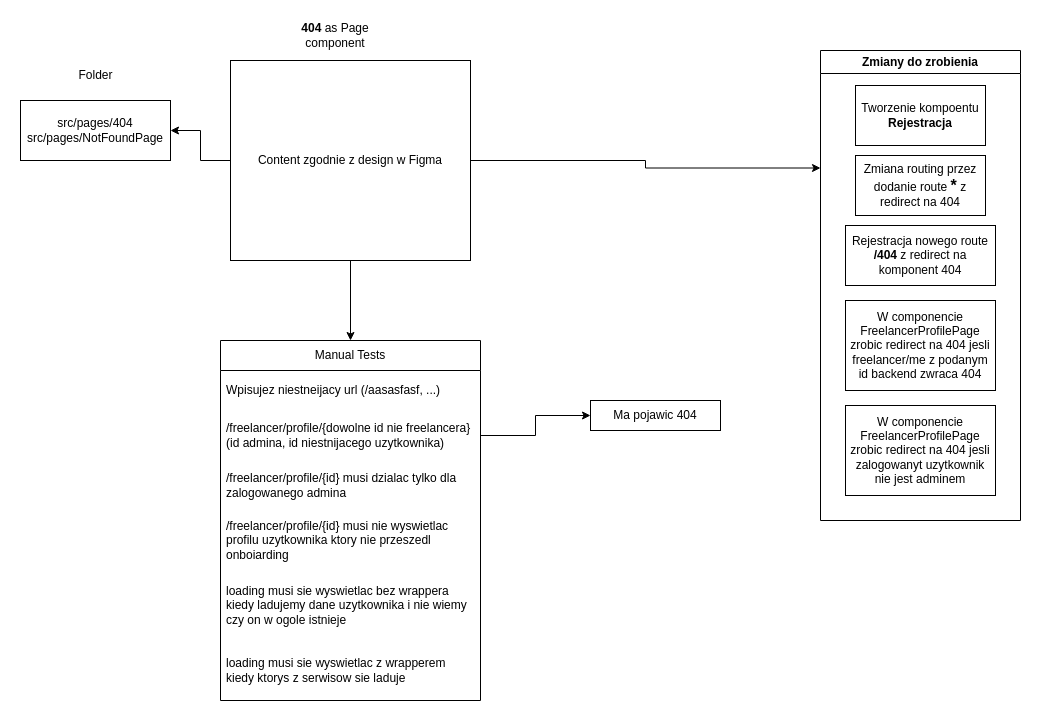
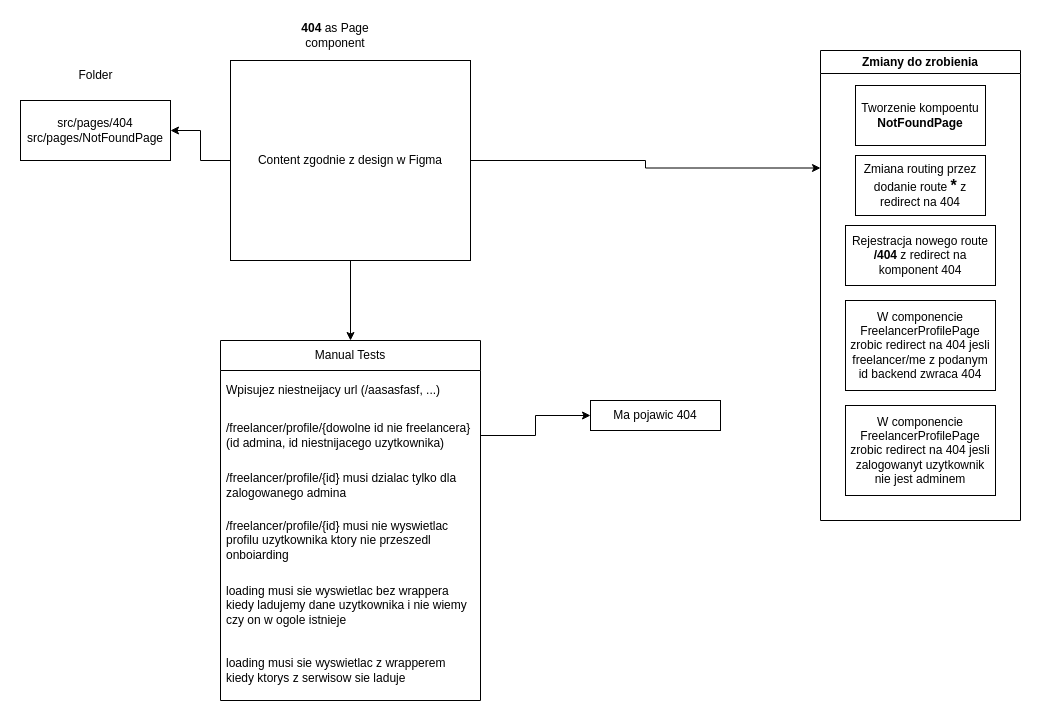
- <mxCell id="19" value="Tworzenie kompoentu &lt;b&gt;Rejestracja&lt;/b&gt;" style="rounded=0;whiteSpace=wrap;html=1;" parent="18" vertex="1"><mxGeometry x="35" y="35" width="130" height="60" as="geometry" /></mxCell>
+ <mxCell id="19" value="Tworzenie kompoentu &lt;b&gt;NotFoundPage&lt;/b&gt;" style="rounded=0;whiteSpace=wrap;html=1;" parent="18" vertex="1"><mxGeometry x="35" y="35" width="130" height="60" as="geometry" /></mxCell>
